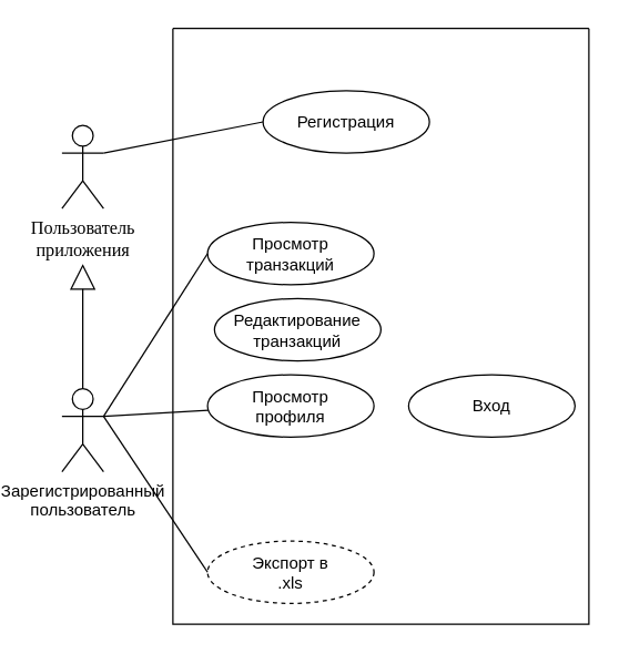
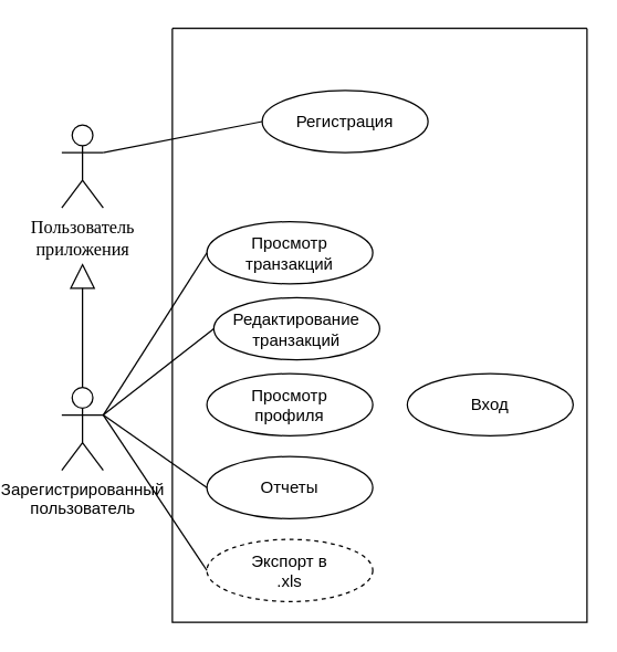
- <mxCell id="15" value="" style="endArrow=none;html=1;rounded=0;exitX=1;exitY=0.333;exitDx=0;exitDy=0;exitPerimeter=0;" edge="1" parent="1" source="3" target="10"><mxGeometry width="50" height="50" relative="1" as="geometry"><mxPoint x="210" y="300" as="sourcePoint" /><mxPoint x="260" y="250" as="targetPoint" /></mxGeometry></mxCell>
+ <mxCell id="15" value="" style="endArrow=none;html=1;rounded=0;exitX=1;exitY=0.333;exitDx=0;exitDy=0;exitPerimeter=0;entryX=0;entryY=0.5;entryDx=0;entryDy=0;" edge="1" parent="1" source="3" target="8"><mxGeometry width="50" height="50" relative="1" as="geometry"><mxPoint x="210" y="300" as="sourcePoint" /><mxPoint x="260" y="250" as="targetPoint" /></mxGeometry></mxCell>
+ <mxCell id="16" value="" style="endArrow=none;html=1;rounded=0;exitX=1;exitY=0.333;exitDx=0;exitDy=0;exitPerimeter=0;entryX=0;entryY=0.5;entryDx=0;entryDy=0;" edge="1" parent="1" source="3" target="12"><mxGeometry width="50" height="50" relative="1" as="geometry"><mxPoint x="210" y="300" as="sourcePoint" /><mxPoint x="260" y="250" as="targetPoint" /></mxGeometry></mxCell>
+ <mxCell id="12" value="Отчеты" style="ellipse;whiteSpace=wrap;html=1;" vertex="1" parent="5"><mxGeometry x="25" y="310" width="120" height="45" as="geometry" /></mxCell>
